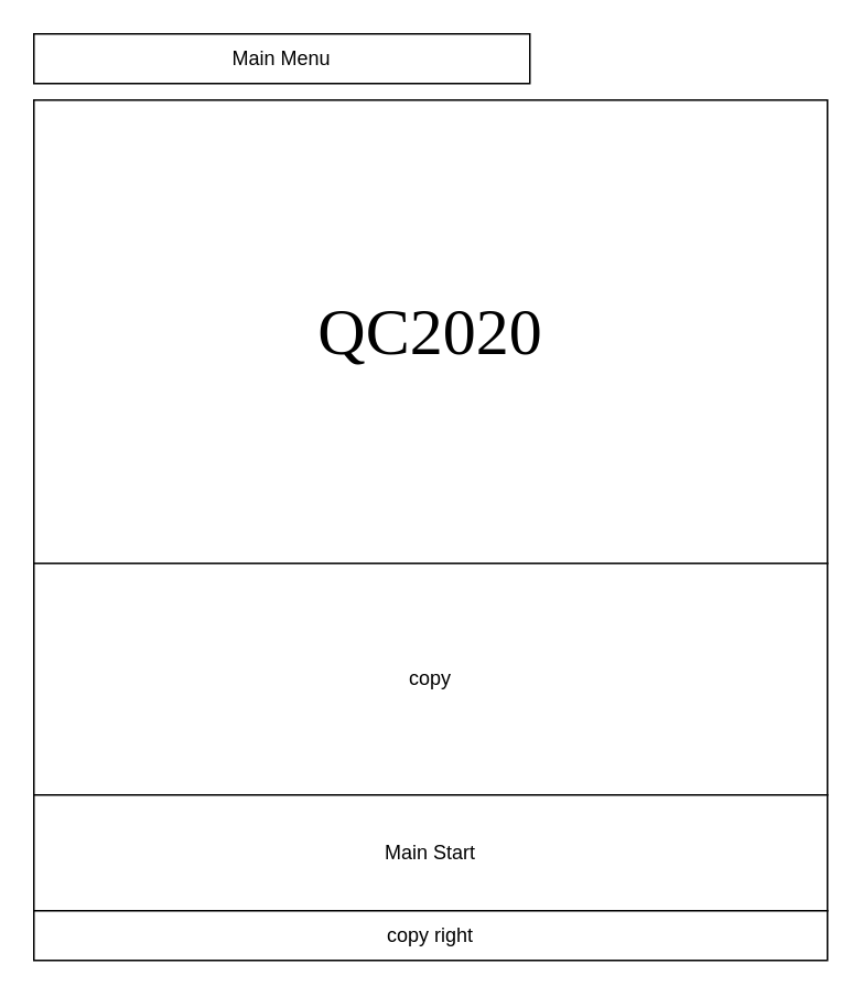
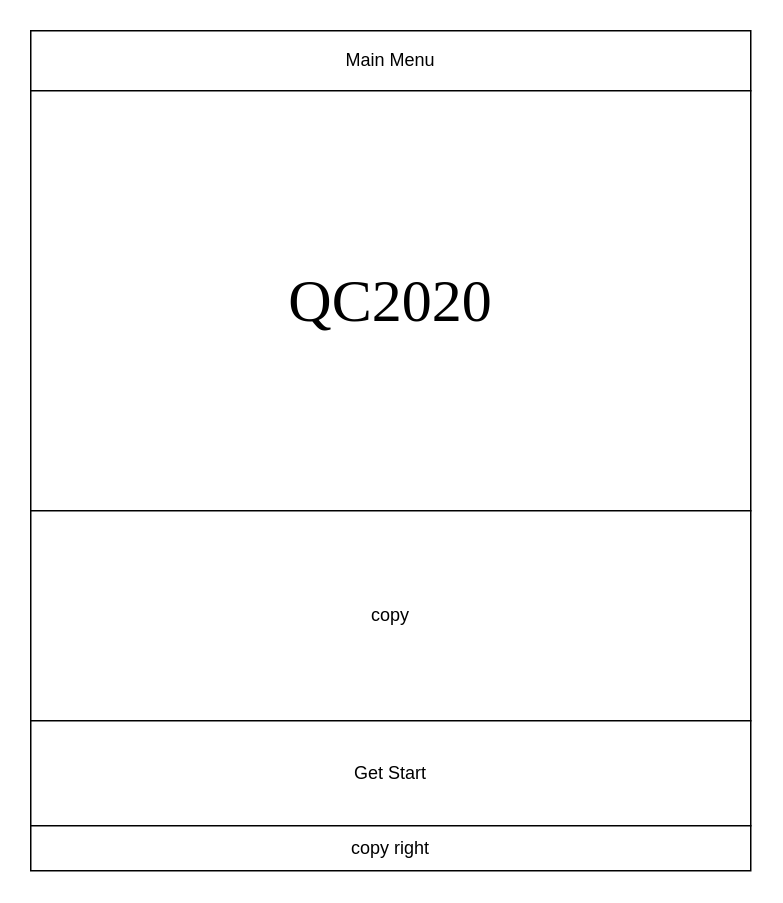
- <mxCell id="2" value="Main Menu" style="rounded=0;whiteSpace=wrap;html=1;" parent="1" vertex="1"><mxGeometry x="20" y="20" width="300" height="30" as="geometry" /></mxCell>
+ <mxCell id="2" value="Main Menu" style="rounded=0;whiteSpace=wrap;html=1;" parent="1" vertex="1"><mxGeometry x="20" y="20" width="480" height="40" as="geometry" /></mxCell>
- <mxCell id="5" value="Main Start" style="rounded=0;whiteSpace=wrap;html=1;" vertex="1" parent="1"><mxGeometry x="20" y="480" width="480" height="70" as="geometry" /></mxCell>
+ <mxCell id="5" value="Get Start" style="rounded=0;whiteSpace=wrap;html=1;" vertex="1" parent="1"><mxGeometry x="20" y="480" width="480" height="70" as="geometry" /></mxCell>
